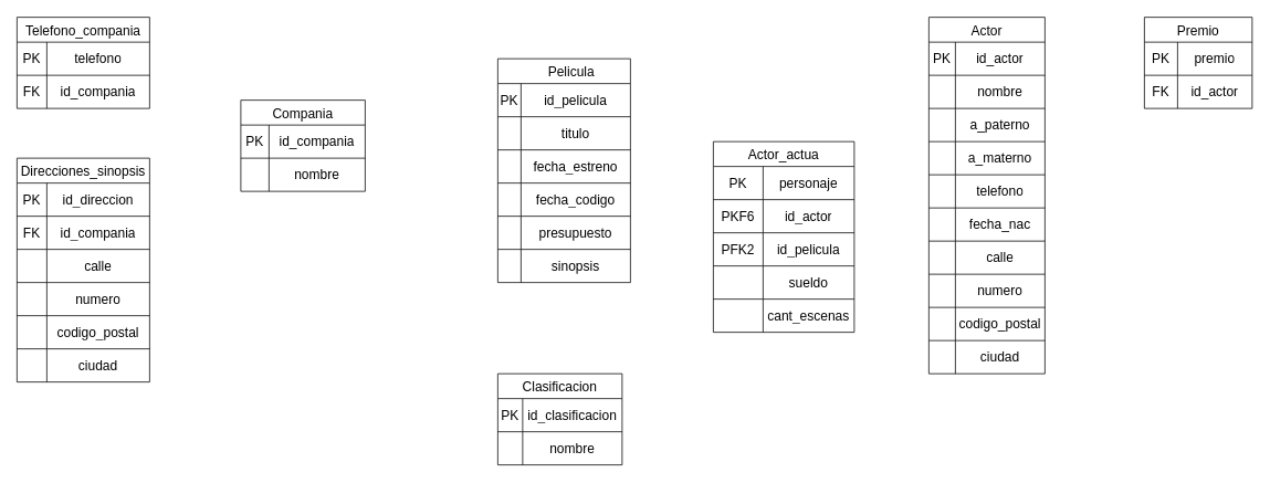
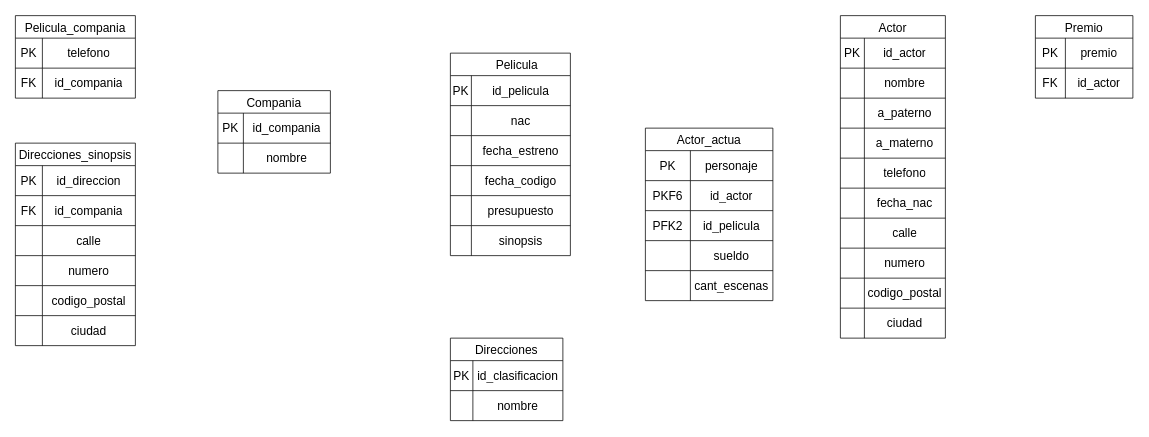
- <mxCell id="47" value="Telefono_compania" style="shape=table;startSize=30;container=1;collapsible=0;childLayout=tableLayout;strokeColor=default;fontSize=16;" vertex="1" parent="1"><mxGeometry x="20" y="20" width="160" height="110" as="geometry" /></mxCell>
+ <mxCell id="47" value="Pelicula_compania" style="shape=table;startSize=30;container=1;collapsible=0;childLayout=tableLayout;strokeColor=default;fontSize=16;" vertex="1" parent="1"><mxGeometry x="20" y="20" width="160" height="110" as="geometry" /></mxCell>
- <mxCell id="8" value="titulo" style="shape=partialRectangle;html=1;whiteSpace=wrap;connectable=0;strokeColor=inherit;overflow=hidden;fillColor=none;top=0;left=0;bottom=0;right=0;pointerEvents=1;fontSize=16;" vertex="1" parent="6"><mxGeometry x="28" width="132" height="40" as="geometry"><mxRectangle width="132" height="40" as="alternateBounds" /></mxGeometry></mxCell>
+ <mxCell id="8" value="nac" style="shape=partialRectangle;html=1;whiteSpace=wrap;connectable=0;strokeColor=inherit;overflow=hidden;fillColor=none;top=0;left=0;bottom=0;right=0;pointerEvents=1;fontSize=16;" vertex="1" parent="6"><mxGeometry x="28" width="132" height="40" as="geometry"><mxRectangle width="132" height="40" as="alternateBounds" /></mxGeometry></mxCell>
- <mxCell id="54" value="Clasificacion" style="shape=table;startSize=30;container=1;collapsible=0;childLayout=tableLayout;strokeColor=default;fontSize=16;" vertex="1" parent="1"><mxGeometry x="600" y="450" width="150" height="110" as="geometry" /></mxCell>
+ <mxCell id="54" value="Direcciones" style="shape=table;startSize=30;container=1;collapsible=0;childLayout=tableLayout;strokeColor=default;fontSize=16;" vertex="1" parent="1"><mxGeometry x="600" y="450" width="150" height="110" as="geometry" /></mxCell>
